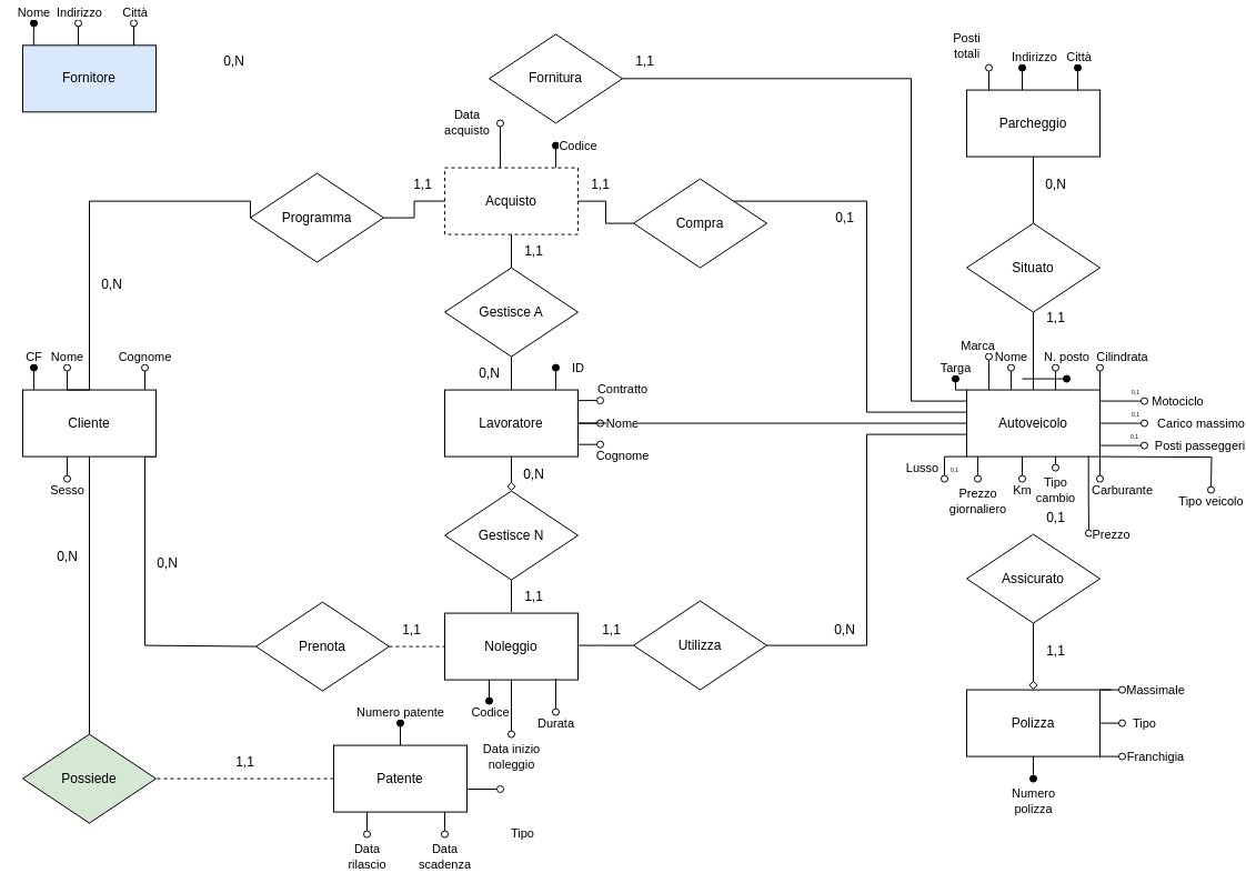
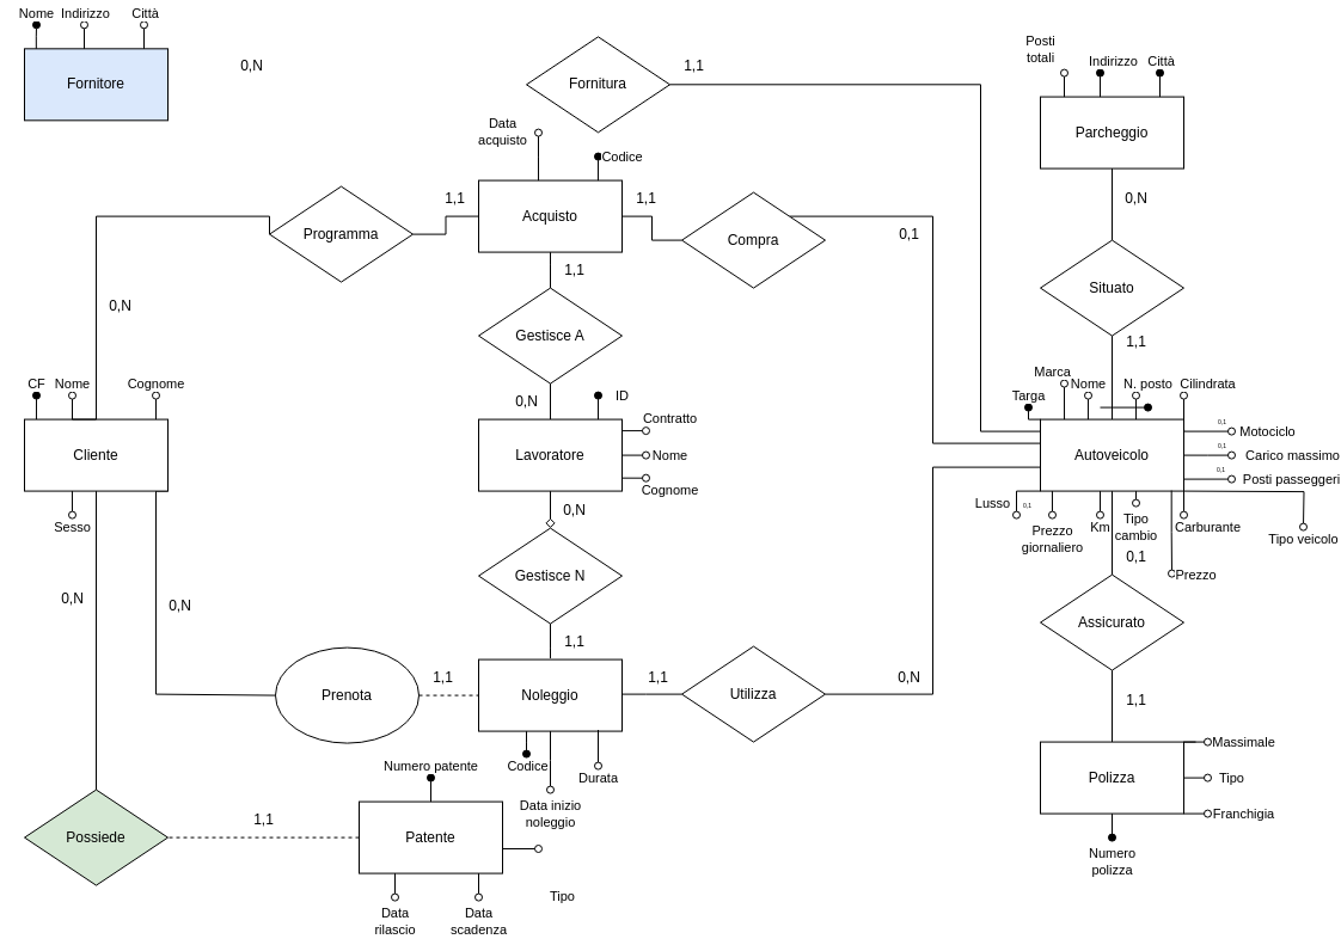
- <mxCell id="91" value="Acquisto" style="rounded=0;whiteSpace=wrap;html=1;dashed=1;" parent="1" vertex="1"><mxGeometry x="400" y="150.58" width="120" height="60" as="geometry" /></mxCell>
+ <mxCell id="91" value="Acquisto" style="rounded=0;whiteSpace=wrap;html=1;" parent="1" vertex="1"><mxGeometry x="400" y="150.58" width="120" height="60" as="geometry" /></mxCell>
- <mxCell id="2" value="" style="edgeStyle=orthogonalEdgeStyle;rounded=0;orthogonalLoop=1;jettySize=auto;html=1;endArrow=none;endFill=0;" parent="1" source="4" target="15" edge="1"><mxGeometry relative="1" as="geometry" /></mxCell>
+ <mxCell id="2" value="" style="edgeStyle=orthogonalEdgeStyle;rounded=0;orthogonalLoop=1;jettySize=auto;html=1;endArrow=none;endFill=0;" parent="1" source="4" target="20" edge="1"><mxGeometry relative="1" as="geometry" /></mxCell>
- <mxCell id="10" value="Prenota" style="rhombus;whiteSpace=wrap;html=1;" parent="1" vertex="1"><mxGeometry x="230" y="541.58" width="120" height="80" as="geometry" /></mxCell>
+ <mxCell id="10" value="Prenota" style="ellipse;whiteSpace=wrap;html=1;" parent="1" vertex="1"><mxGeometry x="230" y="541.58" width="120" height="80" as="geometry" /></mxCell>
- <mxCell id="19" value="" style="edgeStyle=orthogonalEdgeStyle;rounded=0;orthogonalLoop=1;jettySize=auto;html=1;endArrow=diamond;endFill=0;" parent="1" source="20" target="23" edge="1"><mxGeometry relative="1" as="geometry" /></mxCell>
+ <mxCell id="19" value="" style="edgeStyle=orthogonalEdgeStyle;rounded=0;orthogonalLoop=1;jettySize=auto;html=1;endArrow=none;endFill=0;" parent="1" source="20" target="23" edge="1"><mxGeometry relative="1" as="geometry" /></mxCell>
